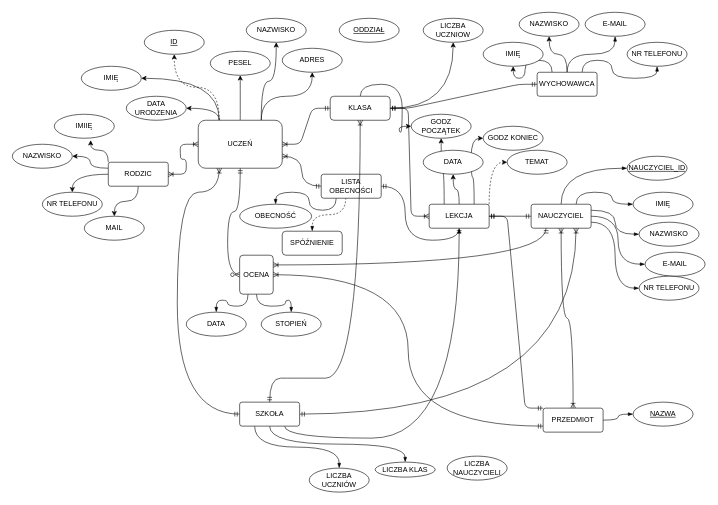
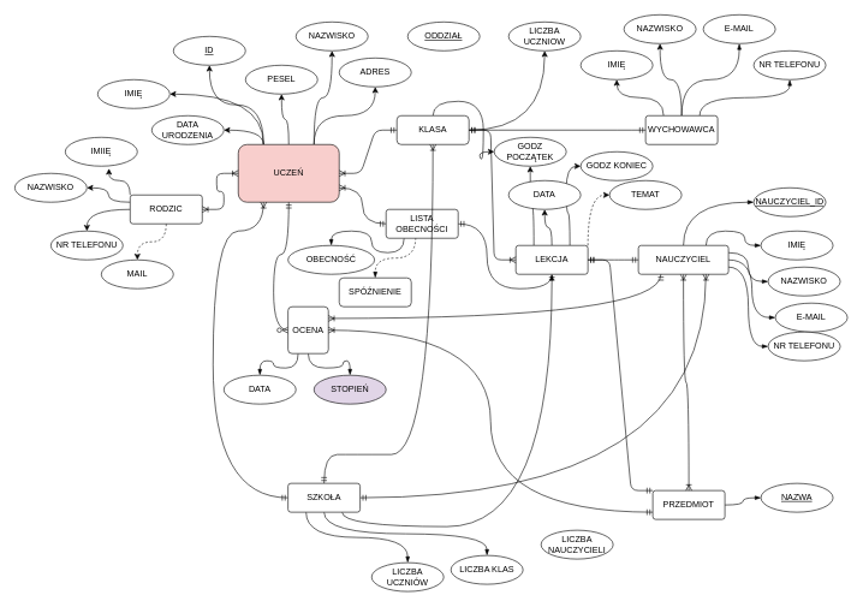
- <mxCell id="54" value="PESEL" style="ellipse;whiteSpace=wrap;html=1;align=center;rounded=0;" vertex="1" parent="1"><mxGeometry x="350" y="85" width="100" height="40" as="geometry" /></mxCell>
+ <mxCell id="54" value="PESEL" style="ellipse;whiteSpace=wrap;html=1;align=center;rounded=0;" vertex="1" parent="1"><mxGeometry x="340" y="90" width="100" height="40" as="geometry" /></mxCell>
- <mxCell id="5" style="edgeStyle=orthogonalEdgeStyle;curved=1;comic=0;orthogonalLoop=1;jettySize=auto;html=1;exitX=0.25;exitY=0;exitDx=0;exitDy=0;shadow=0;strokeColor=#000000;dashed=1;" edge="1" parent="1" source="8" target="56"><mxGeometry relative="1" as="geometry"><mxPoint x="65" y="200" as="targetPoint" /></mxGeometry></mxCell>
+ <mxCell id="5" style="edgeStyle=orthogonalEdgeStyle;curved=1;comic=0;orthogonalLoop=1;jettySize=auto;html=1;exitX=0.25;exitY=0;exitDx=0;exitDy=0;shadow=0;strokeColor=#000000;" edge="1" parent="1" source="8" target="56"><mxGeometry relative="1" as="geometry"><mxPoint x="65" y="200" as="targetPoint" /></mxGeometry></mxCell>
- <mxCell id="40" value="WYCHOWAWCA" style="rounded=1;arcSize=10;whiteSpace=wrap;html=1;align=center;" vertex="1" parent="1"><mxGeometry x="895" y="120" width="100" height="40" as="geometry" /></mxCell>
+ <mxCell id="40" value="WYCHOWAWCA" style="rounded=1;arcSize=10;whiteSpace=wrap;html=1;align=center;" vertex="1" parent="1"><mxGeometry x="895" y="160" width="100" height="40" as="geometry" /></mxCell>
- <mxCell id="8" value="UCZEŃ" style="whiteSpace=wrap;html=1;align=center;rounded=1;" vertex="1" parent="1"><mxGeometry x="330" y="200" width="140" height="80" as="geometry" /></mxCell>
+ <mxCell id="8" value="UCZEŃ" style="whiteSpace=wrap;html=1;align=center;rounded=1;fillColor=#f8cecc;" vertex="1" parent="1"><mxGeometry x="330" y="200" width="140" height="80" as="geometry" /></mxCell>
- <mxCell id="34" style="edgeStyle=orthogonalEdgeStyle;curved=1;comic=0;orthogonalLoop=1;jettySize=auto;html=1;exitX=0.5;exitY=1;exitDx=0;exitDy=0;entryX=0.5;entryY=0;entryDx=0;entryDy=0;shadow=0;strokeColor=#000000;" edge="1" parent="1" source="35" target="50"><mxGeometry relative="1" as="geometry" /></mxCell>
+ <mxCell id="34" style="edgeStyle=orthogonalEdgeStyle;curved=1;comic=0;orthogonalLoop=1;jettySize=auto;html=1;exitX=0.5;exitY=1;exitDx=0;exitDy=0;entryX=0.5;entryY=0;entryDx=0;entryDy=0;shadow=0;strokeColor=#000000;dashed=1;" edge="1" parent="1" source="35" target="50"><mxGeometry relative="1" as="geometry" /></mxCell>
- <mxCell id="25" value="NAUCZYCIEL" style="rounded=1;arcSize=10;whiteSpace=wrap;html=1;align=center;" vertex="1" parent="1"><mxGeometry x="885" y="340" width="100" height="40" as="geometry" /></mxCell>
+ <mxCell id="25" value="NAUCZYCIEL" style="rounded=1;arcSize=10;whiteSpace=wrap;html=1;align=center;" vertex="1" parent="1"><mxGeometry x="885" y="340" width="125" height="40" as="geometry" /></mxCell>
- <mxCell id="72" value="STOPIEŃ" style="ellipse;whiteSpace=wrap;html=1;align=center;rounded=0;" vertex="1" parent="1"><mxGeometry x="435" y="520" width="100" height="40" as="geometry" /></mxCell>
+ <mxCell id="72" value="STOPIEŃ" style="ellipse;whiteSpace=wrap;html=1;align=center;rounded=0;fillColor=#e1d5e7;" vertex="1" parent="1"><mxGeometry x="435" y="520" width="100" height="40" as="geometry" /></mxCell>
- <mxCell id="91" value="LICZBA NAUCZYCIELI" style="ellipse;whiteSpace=wrap;html=1;align=center;rounded=0;" vertex="1" parent="1"><mxGeometry x="745" y="760" width="100" height="40" as="geometry" /></mxCell>
+ <mxCell id="91" value="LICZBA NAUCZYCIELI" style="ellipse;whiteSpace=wrap;html=1;align=center;rounded=0;" vertex="1" parent="1"><mxGeometry x="750" y="735" width="100" height="40" as="geometry" /></mxCell>
- <mxCell id="92" value="LICZBA KLAS" style="ellipse;whiteSpace=wrap;html=1;align=center;rounded=0;" vertex="1" parent="1"><mxGeometry x="625" y="770" width="100" height="25" as="geometry" /></mxCell>
+ <mxCell id="92" value="LICZBA KLAS" style="ellipse;whiteSpace=wrap;html=1;align=center;rounded=0;" vertex="1" parent="1"><mxGeometry x="625" y="770" width="100" height="40" as="geometry" /></mxCell>
